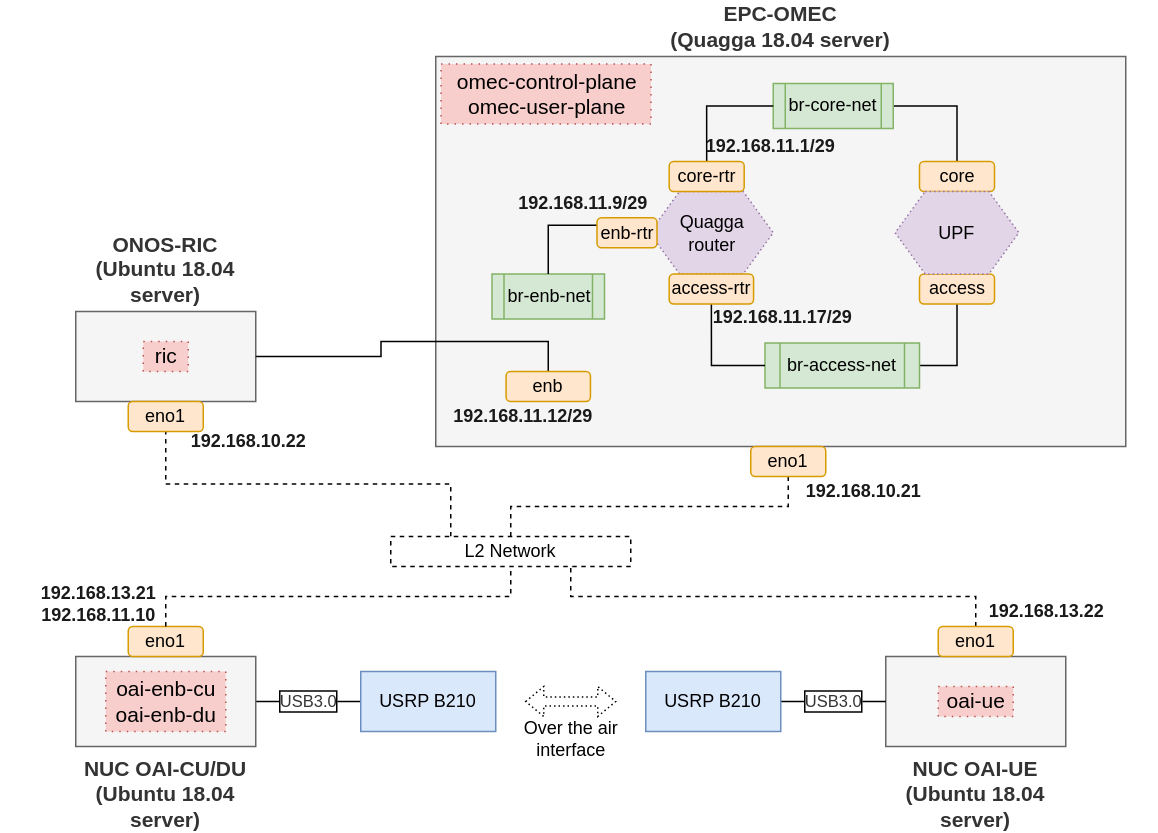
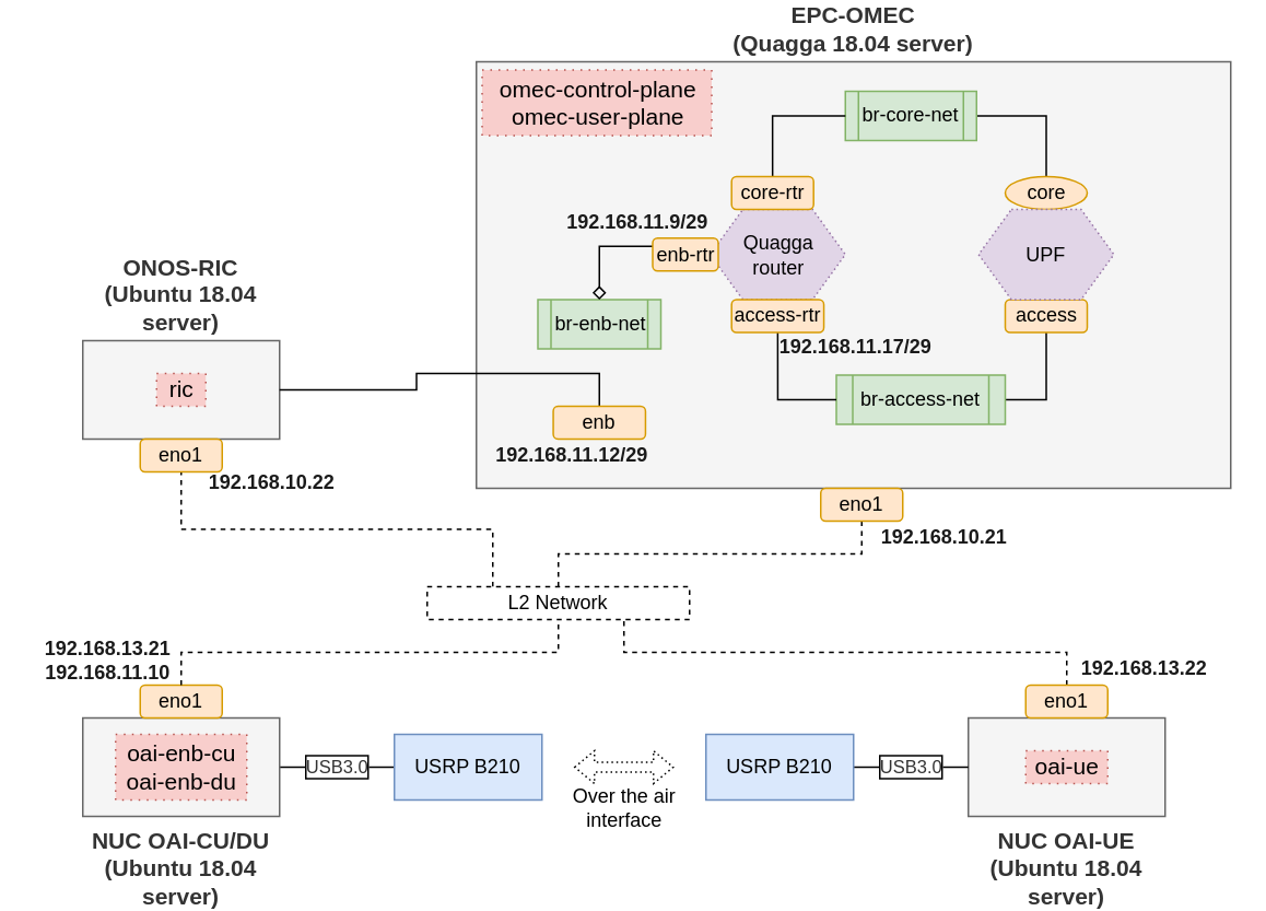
- <mxCell id="45" value="&lt;span style=&quot;box-sizing: border-box&quot;&gt;192.168.11.1/29&lt;/span&gt;" style="text;html=1;align=center;verticalAlign=middle;resizable=0;points=[];autosize=1;fontStyle=1;fontColor=#1A1A1A;" parent="1" vertex="1"><mxGeometry x="462.5" y="70" width="100" height="20" as="geometry" /></mxCell>
- <mxCell id="29" value="core" style="rounded=1;whiteSpace=wrap;html=1;fillColor=#ffe6cc;strokeColor=#d79b00;" parent="1" vertex="1"><mxGeometry x="612.5" y="90" width="50" height="20" as="geometry" /></mxCell>
+ <mxCell id="29" value="core" style="ellipse;whiteSpace=wrap;html=1;fillColor=#ffe6cc;strokeColor=#d79b00;" parent="1" vertex="1"><mxGeometry x="612.5" y="90" width="50" height="20" as="geometry" /></mxCell>
- <mxCell id="39" style="edgeStyle=orthogonalEdgeStyle;rounded=0;orthogonalLoop=1;jettySize=auto;html=1;exitX=0;exitY=0.25;exitDx=0;exitDy=0;entryX=0.5;entryY=0;entryDx=0;entryDy=0;endArrow=none;endFill=0;" parent="1" source="40" target="36" edge="1"><mxGeometry relative="1" as="geometry" /></mxCell>
+ <mxCell id="39" style="edgeStyle=orthogonalEdgeStyle;rounded=0;orthogonalLoop=1;jettySize=auto;html=1;exitX=0;exitY=0.25;exitDx=0;exitDy=0;entryX=0.5;entryY=0;entryDx=0;entryDy=0;endArrow=diamond;endFill=0;" parent="1" source="40" target="36" edge="1"><mxGeometry relative="1" as="geometry" /></mxCell>
